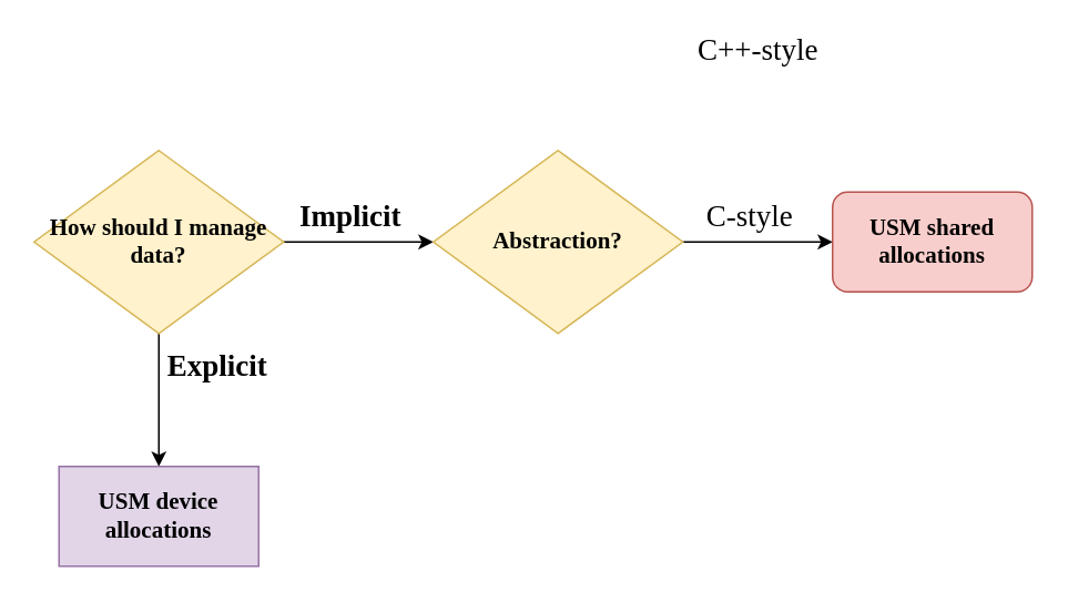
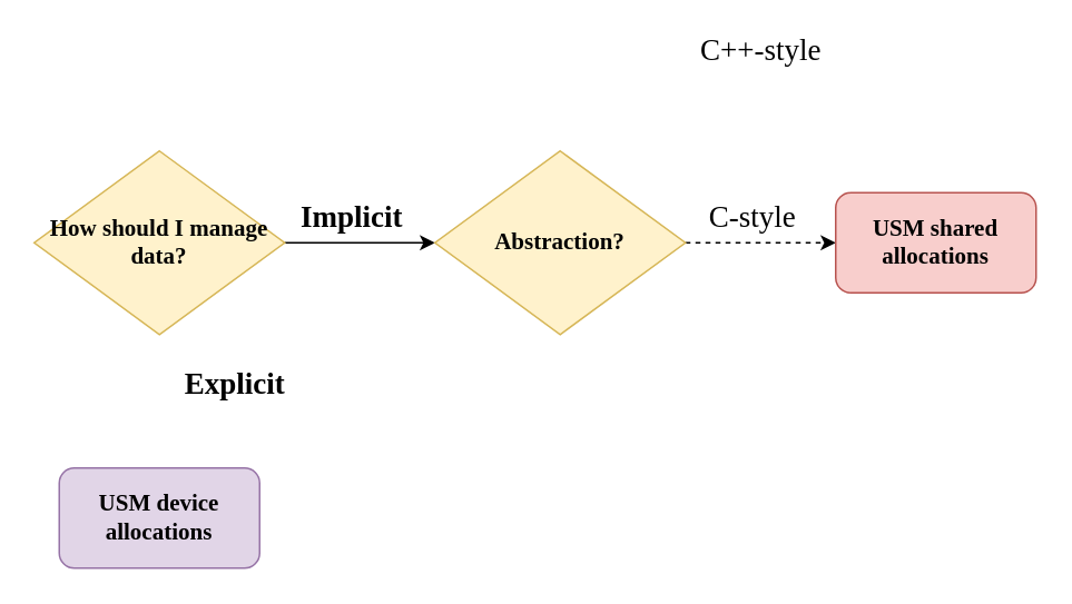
- <mxCell id="6" value="" style="edgeStyle=orthogonalEdgeStyle;rounded=0;orthogonalLoop=1;jettySize=auto;html=1;" edge="1" parent="1" source="7" target="8"><mxGeometry relative="1" as="geometry" /></mxCell>
+ <mxCell id="6" value="" style="edgeStyle=orthogonalEdgeStyle;rounded=0;orthogonalLoop=1;jettySize=auto;html=1;dashed=1;" edge="1" parent="1" source="7" target="8"><mxGeometry relative="1" as="geometry" /></mxCell>
- <mxCell id="12" value="&lt;font face=&quot;comfortaa&quot; data-font-src=&quot;https://fonts.googleapis.com/css?family=comfortaa&quot; size=&quot;1&quot;&gt;&lt;b style=&quot;font-size: 18px&quot;&gt;Explicit&lt;/b&gt;&lt;/font&gt;" style="text;html=1;align=center;verticalAlign=middle;resizable=0;points=[];autosize=1;" vertex="1" parent="1"><mxGeometry x="90" y="210" width="80" height="20" as="geometry" /></mxCell>
+ <mxCell id="12" value="&lt;font face=&quot;comfortaa&quot; data-font-src=&quot;https://fonts.googleapis.com/css?family=comfortaa&quot; size=&quot;1&quot;&gt;&lt;b style=&quot;font-size: 18px&quot;&gt;Explicit&lt;/b&gt;&lt;/font&gt;" style="text;html=1;align=center;verticalAlign=middle;resizable=0;points=[];autosize=1;" vertex="1" parent="1"><mxGeometry x="100" y="220" width="80" height="20" as="geometry" /></mxCell>
- <mxCell id="3" value="" style="edgeStyle=orthogonalEdgeStyle;rounded=0;orthogonalLoop=1;jettySize=auto;html=1;" edge="1" parent="1" source="4" target="11"><mxGeometry relative="1" as="geometry" /></mxCell>
- <mxCell id="11" value="&lt;font face=&quot;comfortaa&quot;&gt;&lt;span style=&quot;font-size: 14px&quot;&gt;&lt;b&gt;USM device allocations&lt;/b&gt;&lt;/span&gt;&lt;/font&gt;" style="whiteSpace=wrap;html=1;fillColor=#e1d5e7;strokeColor=#9673a6;rounded=0;" vertex="1" parent="1"><mxGeometry x="35" y="280" width="120" height="60" as="geometry" /></mxCell>
+ <mxCell id="11" value="&lt;font face=&quot;comfortaa&quot;&gt;&lt;span style=&quot;font-size: 14px&quot;&gt;&lt;b&gt;USM device allocations&lt;/b&gt;&lt;/span&gt;&lt;/font&gt;" style="rounded=1;whiteSpace=wrap;html=1;fillColor=#e1d5e7;strokeColor=#9673a6;" vertex="1" parent="1"><mxGeometry x="35" y="280" width="120" height="60" as="geometry" /></mxCell>
